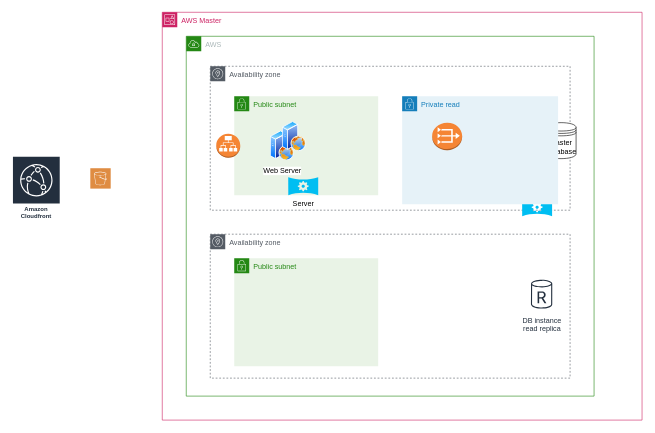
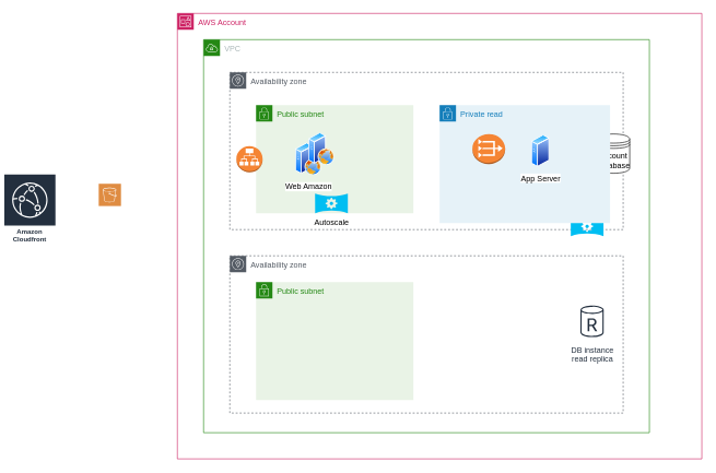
- <mxCell id="6" value="AWS Master" style="points=[[0,0],[0.25,0],[0.5,0],[0.75,0],[1,0],[1,0.25],[1,0.5],[1,0.75],[1,1],[0.75,1],[0.5,1],[0.25,1],[0,1],[0,0.75],[0,0.5],[0,0.25]];outlineConnect=0;gradientColor=none;html=1;whiteSpace=wrap;fontSize=12;fontStyle=0;container=1;pointerEvents=0;collapsible=0;recursiveResize=0;shape=mxgraph.aws4.group;grIcon=mxgraph.aws4.group_account;strokeColor=#CD2264;fillColor=none;verticalAlign=top;align=left;spacingLeft=30;fontColor=#CD2264;dashed=0;" vertex="1" parent="1"><mxGeometry x="270" y="20" width="800" height="680" as="geometry" /></mxCell>
+ <mxCell id="6" value="AWS Account" style="points=[[0,0],[0.25,0],[0.5,0],[0.75,0],[1,0],[1,0.25],[1,0.5],[1,0.75],[1,1],[0.75,1],[0.5,1],[0.25,1],[0,1],[0,0.75],[0,0.5],[0,0.25]];outlineConnect=0;gradientColor=none;html=1;whiteSpace=wrap;fontSize=12;fontStyle=0;container=1;pointerEvents=0;collapsible=0;recursiveResize=0;shape=mxgraph.aws4.group;grIcon=mxgraph.aws4.group_account;strokeColor=#CD2264;fillColor=none;verticalAlign=top;align=left;spacingLeft=30;fontColor=#CD2264;dashed=0;" vertex="1" parent="1"><mxGeometry x="270" y="20" width="800" height="680" as="geometry" /></mxCell>
- <mxCell id="2" value="AWS" style="points=[[0,0],[0.25,0],[0.5,0],[0.75,0],[1,0],[1,0.25],[1,0.5],[1,0.75],[1,1],[0.75,1],[0.5,1],[0.25,1],[0,1],[0,0.75],[0,0.5],[0,0.25]];outlineConnect=0;gradientColor=none;html=1;whiteSpace=wrap;fontSize=12;fontStyle=0;container=1;pointerEvents=0;collapsible=0;recursiveResize=0;shape=mxgraph.aws4.group;grIcon=mxgraph.aws4.group_vpc;strokeColor=#248814;fillColor=none;verticalAlign=top;align=left;spacingLeft=30;fontColor=#AAB7B8;dashed=0;" vertex="1" parent="1"><mxGeometry x="310" y="60" width="680" height="600" as="geometry" /></mxCell>
+ <mxCell id="2" value="VPC" style="points=[[0,0],[0.25,0],[0.5,0],[0.75,0],[1,0],[1,0.25],[1,0.5],[1,0.75],[1,1],[0.75,1],[0.5,1],[0.25,1],[0,1],[0,0.75],[0,0.5],[0,0.25]];outlineConnect=0;gradientColor=none;html=1;whiteSpace=wrap;fontSize=12;fontStyle=0;container=1;pointerEvents=0;collapsible=0;recursiveResize=0;shape=mxgraph.aws4.group;grIcon=mxgraph.aws4.group_vpc;strokeColor=#248814;fillColor=none;verticalAlign=top;align=left;spacingLeft=30;fontColor=#AAB7B8;dashed=0;" vertex="1" parent="1"><mxGeometry x="310" y="60" width="680" height="600" as="geometry" /></mxCell>
+ <mxCell id="9" value="App Server" style="aspect=fixed;perimeter=ellipsePerimeter;html=1;align=center;shadow=0;dashed=0;spacingTop=3;image;image=img/lib/active_directory/generic_server.svg;" vertex="1" parent="7"><mxGeometry x="140" y="45" width="28.0" height="50" as="geometry" /></mxCell>
- <mxCell id="4" value="Master&lt;br&gt;Database" style="shape=datastore;whiteSpace=wrap;html=1;" vertex="1" parent="2"><mxGeometry x="600" y="144" width="50" height="60" as="geometry" /></mxCell>
+ <mxCell id="4" value="Account&lt;br&gt;Database" style="shape=datastore;whiteSpace=wrap;html=1;" vertex="1" parent="2"><mxGeometry x="600" y="144" width="50" height="60" as="geometry" /></mxCell>
- <mxCell id="12" value="Web Server" style="aspect=fixed;perimeter=ellipsePerimeter;html=1;align=center;shadow=0;dashed=0;spacingTop=3;image;image=img/lib/active_directory/web_server.svg;" vertex="1" parent="11"><mxGeometry x="60" y="57.5" width="40" height="50" as="geometry" /></mxCell>
+ <mxCell id="12" value="Web Amazon" style="aspect=fixed;perimeter=ellipsePerimeter;html=1;align=center;shadow=0;dashed=0;spacingTop=3;image;image=img/lib/active_directory/web_server.svg;" vertex="1" parent="11"><mxGeometry x="60" y="57.5" width="40" height="50" as="geometry" /></mxCell>
- <mxCell id="18" value="Amazon Cloudfront" style="sketch=0;outlineConnect=0;fontColor=#232F3E;gradientColor=none;strokeColor=#ffffff;fillColor=#232F3E;dashed=0;verticalLabelPosition=middle;verticalAlign=bottom;align=center;html=1;whiteSpace=wrap;fontSize=10;fontStyle=1;spacing=3;shape=mxgraph.aws4.productIcon;prIcon=mxgraph.aws4.cloudfront;" vertex="1" parent="1"><mxGeometry x="20" y="260" width="80" height="110" as="geometry" /></mxCell>
+ <mxCell id="18" value="Amazon Cloudfront" style="sketch=0;outlineConnect=0;fontColor=#232F3E;gradientColor=none;strokeColor=#ffffff;fillColor=#232F3E;dashed=0;verticalLabelPosition=middle;verticalAlign=bottom;align=center;html=1;whiteSpace=wrap;fontSize=10;fontStyle=1;spacing=3;shape=mxgraph.aws4.productIcon;prIcon=mxgraph.aws4.cloudfront;" vertex="1" parent="1"><mxGeometry x="5" y="265" width="80" height="110" as="geometry" /></mxCell>
- <mxCell id="14" value="Server" style="verticalLabelPosition=bottom;html=1;verticalAlign=top;align=center;strokeColor=none;fillColor=#00BEF2;shape=mxgraph.azure.autoscale;" vertex="1" parent="11"><mxGeometry x="90" y="135" width="50" height="30" as="geometry" /></mxCell>
+ <mxCell id="14" value="Autoscale" style="verticalLabelPosition=bottom;html=1;verticalAlign=top;align=center;strokeColor=none;fillColor=#00BEF2;shape=mxgraph.azure.autoscale;" vertex="1" parent="11"><mxGeometry x="90" y="135" width="50" height="30" as="geometry" /></mxCell>
